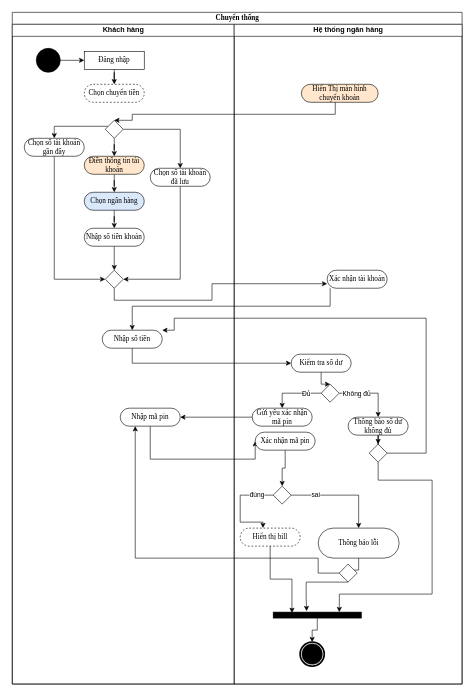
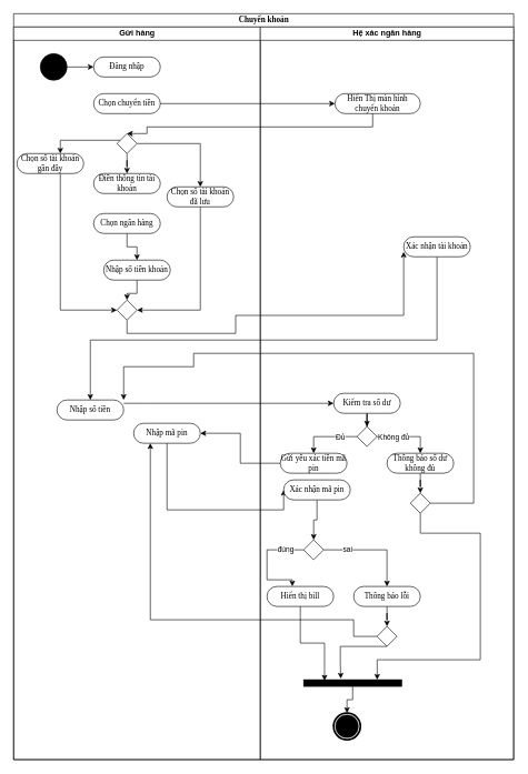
- <mxCell id="2" value="Chuyển thống" style="swimlane;html=1;childLayout=stackLayout;startSize=20;rounded=0;shadow=0;comic=0;labelBackgroundColor=none;strokeWidth=1;fontFamily=Verdana;fontSize=12;align=center;" parent="1" vertex="1"><mxGeometry x="20" y="20" width="750" height="1120" as="geometry" /></mxCell>
+ <mxCell id="2" value="Chuyển khoản" style="swimlane;html=1;childLayout=stackLayout;startSize=20;rounded=0;shadow=0;comic=0;labelBackgroundColor=none;strokeWidth=1;fontFamily=Verdana;fontSize=12;align=center;" parent="1" vertex="1"><mxGeometry x="20" y="20" width="750" height="1120" as="geometry" /></mxCell>
- <mxCell id="3" value="Khách hàng" style="swimlane;html=1;startSize=20;" parent="2" vertex="1"><mxGeometry y="20" width="370" height="1100" as="geometry" /></mxCell>
+ <mxCell id="3" value="Gửi hàng" style="swimlane;html=1;startSize=20;" parent="2" vertex="1"><mxGeometry y="20" width="370" height="1100" as="geometry" /></mxCell>
- <mxCell id="32" value="Hệ thống ngân hàng" style="swimlane;html=1;startSize=20;" parent="2" vertex="1"><mxGeometry x="370" y="20" width="380" height="1100" as="geometry" /></mxCell>
+ <mxCell id="32" value="Hệ xác ngân hàng" style="swimlane;html=1;startSize=20;" parent="2" vertex="1"><mxGeometry x="370" y="20" width="380" height="1100" as="geometry" /></mxCell>
- <mxCell id="5" value="Đăng nhập" style="whiteSpace=wrap;html=1;shadow=0;comic=0;labelBackgroundColor=none;strokeWidth=1;fontFamily=Verdana;fontSize=12;align=center;arcSize=50;rounded=0;" parent="3" vertex="1"><mxGeometry x="120" y="45" width="100" height="30" as="geometry" /></mxCell>
+ <mxCell id="5" value="Đăng nhập" style="rounded=1;whiteSpace=wrap;html=1;shadow=0;comic=0;labelBackgroundColor=none;strokeWidth=1;fontFamily=Verdana;fontSize=12;align=center;arcSize=50;" parent="3" vertex="1"><mxGeometry x="120" y="45" width="100" height="30" as="geometry" /></mxCell>
- <mxCell id="4" value="" style="edgeStyle=orthogonalEdgeStyle;rounded=0;orthogonalLoop=1;jettySize=auto;html=1;" edge="1" parent="3" source="5" target="8"><mxGeometry relative="1" as="geometry" /></mxCell>
- <mxCell id="8" value="Chọn chuyển tiền" style="rounded=1;whiteSpace=wrap;html=1;shadow=0;comic=0;labelBackgroundColor=none;strokeWidth=1;fontFamily=Verdana;fontSize=12;align=center;arcSize=50;dashed=1;" vertex="1" parent="3"><mxGeometry x="120" y="100" width="100" height="30" as="geometry" /></mxCell>
+ <mxCell id="8" value="Chọn chuyển tiền" style="rounded=1;whiteSpace=wrap;html=1;shadow=0;comic=0;labelBackgroundColor=none;strokeWidth=1;fontFamily=Verdana;fontSize=12;align=center;arcSize=50;" vertex="1" parent="3"><mxGeometry x="120" y="100" width="100" height="30" as="geometry" /></mxCell>
+ <mxCell id="65" style="edgeStyle=orthogonalEdgeStyle;rounded=0;orthogonalLoop=1;jettySize=auto;html=1;entryX=0;entryY=0.5;entryDx=0;entryDy=0;" edge="1" parent="2" source="8" target="62"><mxGeometry relative="1" as="geometry" /></mxCell>
- <mxCell id="62" value="Hiển Thị màn hình chuyển khoản" style="rounded=1;whiteSpace=wrap;html=1;shadow=0;comic=0;labelBackgroundColor=none;strokeWidth=1;fontFamily=Verdana;fontSize=12;align=center;arcSize=50;fillColor=#ffe6cc;" vertex="1" parent="32"><mxGeometry x="112" y="100" width="128" height="30" as="geometry" /></mxCell>
+ <mxCell id="62" value="Hiển Thị màn hình chuyển khoản" style="rounded=1;whiteSpace=wrap;html=1;shadow=0;comic=0;labelBackgroundColor=none;strokeWidth=1;fontFamily=Verdana;fontSize=12;align=center;arcSize=50;" vertex="1" parent="32"><mxGeometry x="112" y="100" width="128" height="30" as="geometry" /></mxCell>
- <mxCell id="16" value="Chọn số tài khoản gần đây" style="rounded=1;whiteSpace=wrap;html=1;shadow=0;comic=0;labelBackgroundColor=none;strokeWidth=1;fontFamily=Verdana;fontSize=12;align=center;arcSize=50;" vertex="1" parent="3"><mxGeometry x="20" y="190" width="100" height="30" as="geometry" /></mxCell>
+ <mxCell id="16" value="Chọn số tài khoản gần đây" style="rounded=1;whiteSpace=wrap;html=1;shadow=0;comic=0;labelBackgroundColor=none;strokeWidth=1;fontFamily=Verdana;fontSize=12;align=center;arcSize=50;" vertex="1" parent="3"><mxGeometry x="5" y="190" width="100" height="30" as="geometry" /></mxCell>
- <mxCell id="10" value="Điền thông tin tài khoản" style="rounded=1;whiteSpace=wrap;html=1;shadow=0;comic=0;labelBackgroundColor=none;strokeWidth=1;fontFamily=Verdana;fontSize=12;align=center;arcSize=50;fillColor=#ffe6cc;" vertex="1" parent="3"><mxGeometry x="120" y="220" width="100" height="30" as="geometry" /></mxCell>
+ <mxCell id="10" value="Điền thông tin tài khoản" style="rounded=1;whiteSpace=wrap;html=1;shadow=0;comic=0;labelBackgroundColor=none;strokeWidth=1;fontFamily=Verdana;fontSize=12;align=center;arcSize=50;" vertex="1" parent="3"><mxGeometry x="120" y="220" width="100" height="30" as="geometry" /></mxCell>
- <mxCell id="9" value="" style="edgeStyle=orthogonalEdgeStyle;rounded=0;orthogonalLoop=1;jettySize=auto;html=1;" edge="1" parent="3" source="10" target="20"><mxGeometry relative="1" as="geometry" /></mxCell>
- <mxCell id="20" value="Chọn ngân hàng" style="rounded=1;whiteSpace=wrap;html=1;shadow=0;comic=0;labelBackgroundColor=none;strokeWidth=1;fontFamily=Verdana;fontSize=12;align=center;arcSize=50;fillColor=#dae8fc;" vertex="1" parent="3"><mxGeometry x="120" y="280" width="100" height="30" as="geometry" /></mxCell>
+ <mxCell id="20" value="Chọn ngân hàng" style="rounded=1;whiteSpace=wrap;html=1;shadow=0;comic=0;labelBackgroundColor=none;strokeWidth=1;fontFamily=Verdana;fontSize=12;align=center;arcSize=50;" vertex="1" parent="3"><mxGeometry x="120" y="280" width="100" height="30" as="geometry" /></mxCell>
- <mxCell id="22" value="Nhập số tiền khoản" style="rounded=1;whiteSpace=wrap;html=1;shadow=0;comic=0;labelBackgroundColor=none;strokeWidth=1;fontFamily=Verdana;fontSize=12;align=center;arcSize=50;" vertex="1" parent="3"><mxGeometry x="120" y="340" width="100" height="30" as="geometry" /></mxCell>
+ <mxCell id="22" value="Nhập số tiền khoản" style="rounded=1;whiteSpace=wrap;html=1;shadow=0;comic=0;labelBackgroundColor=none;strokeWidth=1;fontFamily=Verdana;fontSize=12;align=center;arcSize=50;" vertex="1" parent="3"><mxGeometry x="135" y="350" width="100" height="30" as="geometry" /></mxCell>
- <mxCell id="33" value="Xác nhận tài khoản" style="rounded=1;whiteSpace=wrap;html=1;shadow=0;comic=0;labelBackgroundColor=none;strokeWidth=1;fontFamily=Verdana;fontSize=12;align=center;arcSize=50;" vertex="1" parent="32"><mxGeometry x="155" y="410" width="100" height="30" as="geometry" /></mxCell>
+ <mxCell id="33" value="Xác nhận tài khoản" style="rounded=1;whiteSpace=wrap;html=1;shadow=0;comic=0;labelBackgroundColor=none;strokeWidth=1;fontFamily=Verdana;fontSize=12;align=center;arcSize=50;" vertex="1" parent="32"><mxGeometry x="215" y="315" width="100" height="30" as="geometry" /></mxCell>
- <mxCell id="24" value="Nhập số tiền" style="rounded=1;whiteSpace=wrap;html=1;shadow=0;comic=0;labelBackgroundColor=none;strokeWidth=1;fontFamily=Verdana;fontSize=12;align=center;arcSize=50;" vertex="1" parent="3"><mxGeometry x="150" y="510" width="100" height="30" as="geometry" /></mxCell>
+ <mxCell id="24" value="Nhập số tiền" style="rounded=1;whiteSpace=wrap;html=1;shadow=0;comic=0;labelBackgroundColor=none;strokeWidth=1;fontFamily=Verdana;fontSize=12;align=center;arcSize=50;" vertex="1" parent="3"><mxGeometry x="65" y="560" width="100" height="30" as="geometry" /></mxCell>
- <mxCell id="35" value="Kiểm tra số dư" style="rounded=1;whiteSpace=wrap;html=1;shadow=0;comic=0;labelBackgroundColor=none;strokeWidth=1;fontFamily=Verdana;fontSize=12;align=center;arcSize=50;" vertex="1" parent="32"><mxGeometry x="95" y="550" width="100" height="30" as="geometry" /></mxCell>
+ <mxCell id="35" value="Kiểm tra số dư" style="rounded=1;whiteSpace=wrap;html=1;shadow=0;comic=0;labelBackgroundColor=none;strokeWidth=1;fontFamily=Verdana;fontSize=12;align=center;arcSize=50;" vertex="1" parent="32"><mxGeometry x="110" y="550" width="100" height="30" as="geometry" /></mxCell>
- <mxCell id="25" value="Nhập mã pin" style="rounded=1;whiteSpace=wrap;html=1;shadow=0;comic=0;labelBackgroundColor=none;strokeWidth=1;fontFamily=Verdana;fontSize=12;align=center;arcSize=50;" vertex="1" parent="3"><mxGeometry x="180" y="640" width="100" height="30" as="geometry" /></mxCell>
+ <mxCell id="25" value="Nhập mã pin" style="rounded=1;whiteSpace=wrap;html=1;shadow=0;comic=0;labelBackgroundColor=none;strokeWidth=1;fontFamily=Verdana;fontSize=12;align=center;arcSize=50;" vertex="1" parent="3"><mxGeometry x="180" y="595" width="100" height="30" as="geometry" /></mxCell>
- <mxCell id="41" value="Gửi yêu xác nhận mã pin" style="rounded=1;whiteSpace=wrap;html=1;shadow=0;comic=0;labelBackgroundColor=none;strokeWidth=1;fontFamily=Verdana;fontSize=12;align=center;arcSize=50;" vertex="1" parent="32"><mxGeometry x="30" y="640" width="100" height="30" as="geometry" /></mxCell>
+ <mxCell id="41" value="Gửi yêu xác tiền mã pin" style="rounded=1;whiteSpace=wrap;html=1;shadow=0;comic=0;labelBackgroundColor=none;strokeWidth=1;fontFamily=Verdana;fontSize=12;align=center;arcSize=50;" vertex="1" parent="32"><mxGeometry x="30" y="640" width="100" height="30" as="geometry" /></mxCell>
- <mxCell id="43" value="Thông báo số dư không đủ" style="rounded=1;whiteSpace=wrap;html=1;shadow=0;comic=0;labelBackgroundColor=none;strokeWidth=1;fontFamily=Verdana;fontSize=12;align=center;arcSize=50;" vertex="1" parent="32"><mxGeometry x="190" y="655" width="100" height="30" as="geometry" /></mxCell>
+ <mxCell id="43" value="Thông báo số dư không đủ" style="rounded=1;whiteSpace=wrap;html=1;shadow=0;comic=0;labelBackgroundColor=none;strokeWidth=1;fontFamily=Verdana;fontSize=12;align=center;arcSize=50;" vertex="1" parent="32"><mxGeometry x="190" y="640" width="100" height="30" as="geometry" /></mxCell>
- <mxCell id="49" value="Hiển thị bill" style="rounded=1;whiteSpace=wrap;html=1;shadow=0;comic=0;labelBackgroundColor=none;strokeWidth=1;fontFamily=Verdana;fontSize=12;align=center;arcSize=50;dashed=1;" vertex="1" parent="32"><mxGeometry x="10" y="840" width="100" height="30" as="geometry" /></mxCell>
+ <mxCell id="49" value="Hiển thị bill" style="rounded=1;whiteSpace=wrap;html=1;shadow=0;comic=0;labelBackgroundColor=none;strokeWidth=1;fontFamily=Verdana;fontSize=12;align=center;arcSize=50;" vertex="1" parent="32"><mxGeometry x="10" y="840" width="100" height="30" as="geometry" /></mxCell>
- <mxCell id="53" value="Thông báo lỗi" style="rounded=1;whiteSpace=wrap;html=1;shadow=0;comic=0;labelBackgroundColor=none;strokeWidth=1;fontFamily=Verdana;fontSize=12;align=center;arcSize=50;" vertex="1" parent="32"><mxGeometry x="140" y="840" width="135" height="50" as="geometry" /></mxCell>
+ <mxCell id="53" value="Thông báo lỗi" style="rounded=1;whiteSpace=wrap;html=1;shadow=0;comic=0;labelBackgroundColor=none;strokeWidth=1;fontFamily=Verdana;fontSize=12;align=center;arcSize=50;" vertex="1" parent="32"><mxGeometry x="140" y="840" width="100" height="30" as="geometry" /></mxCell>
